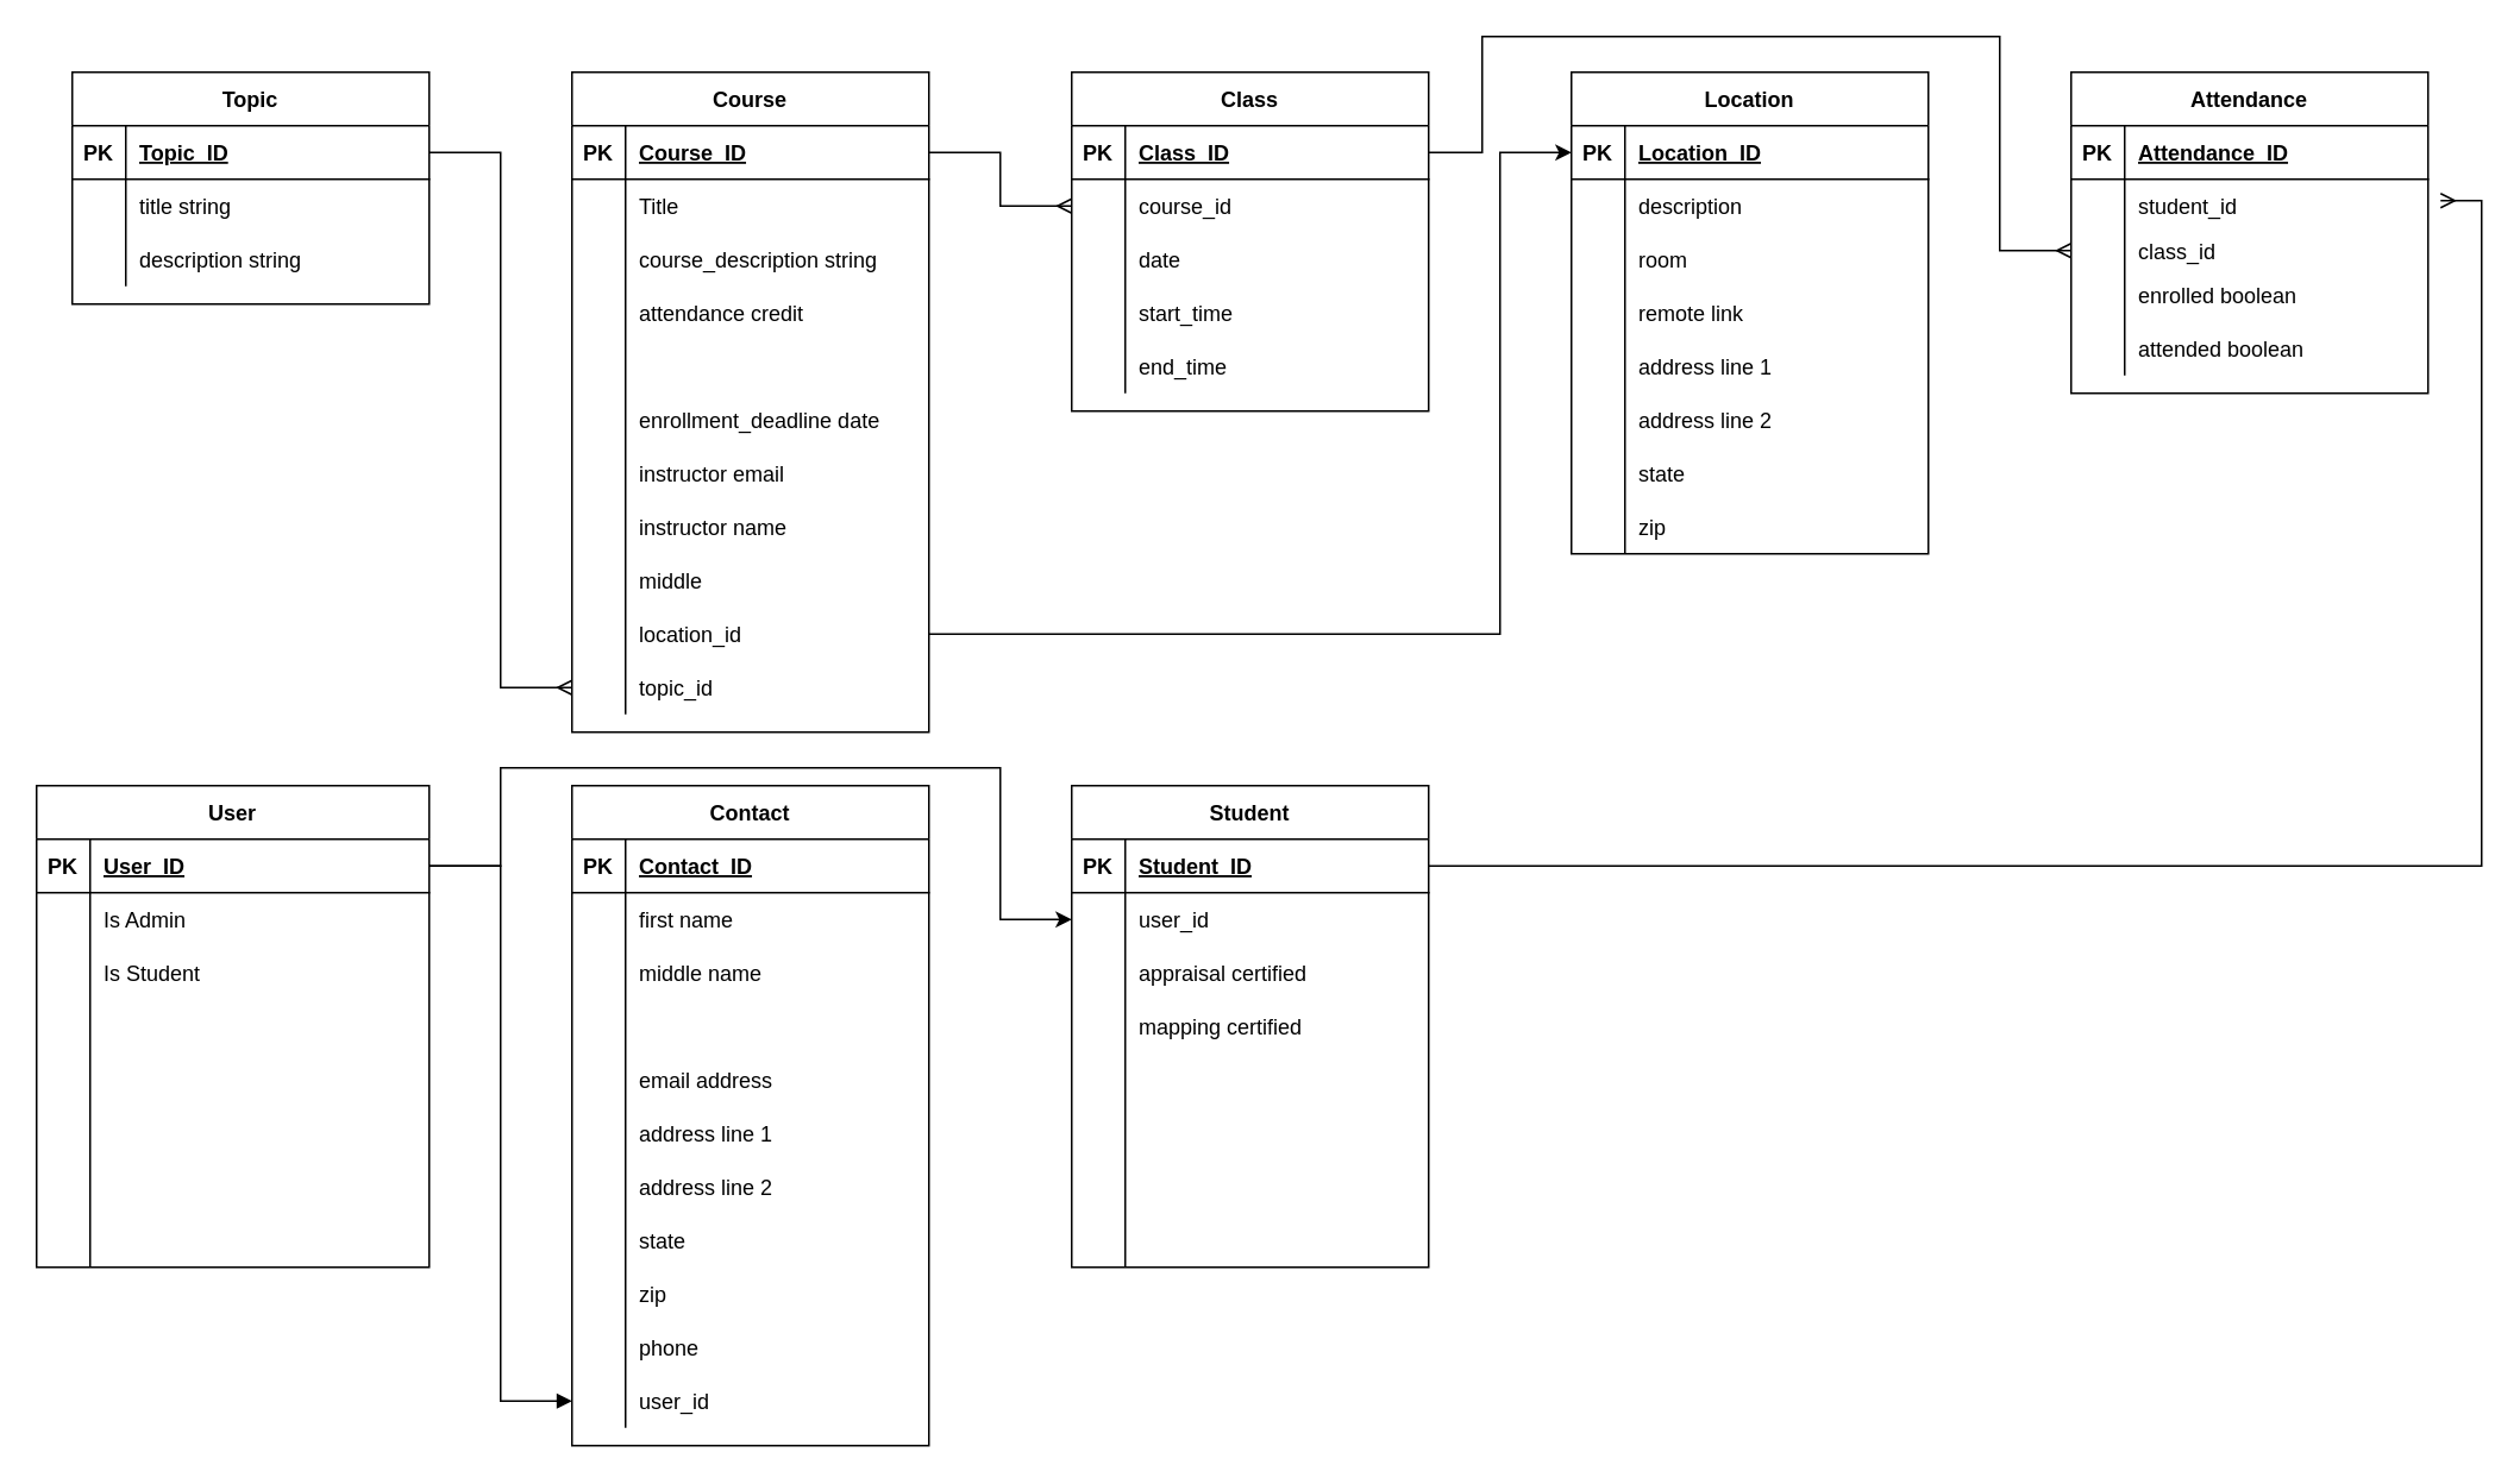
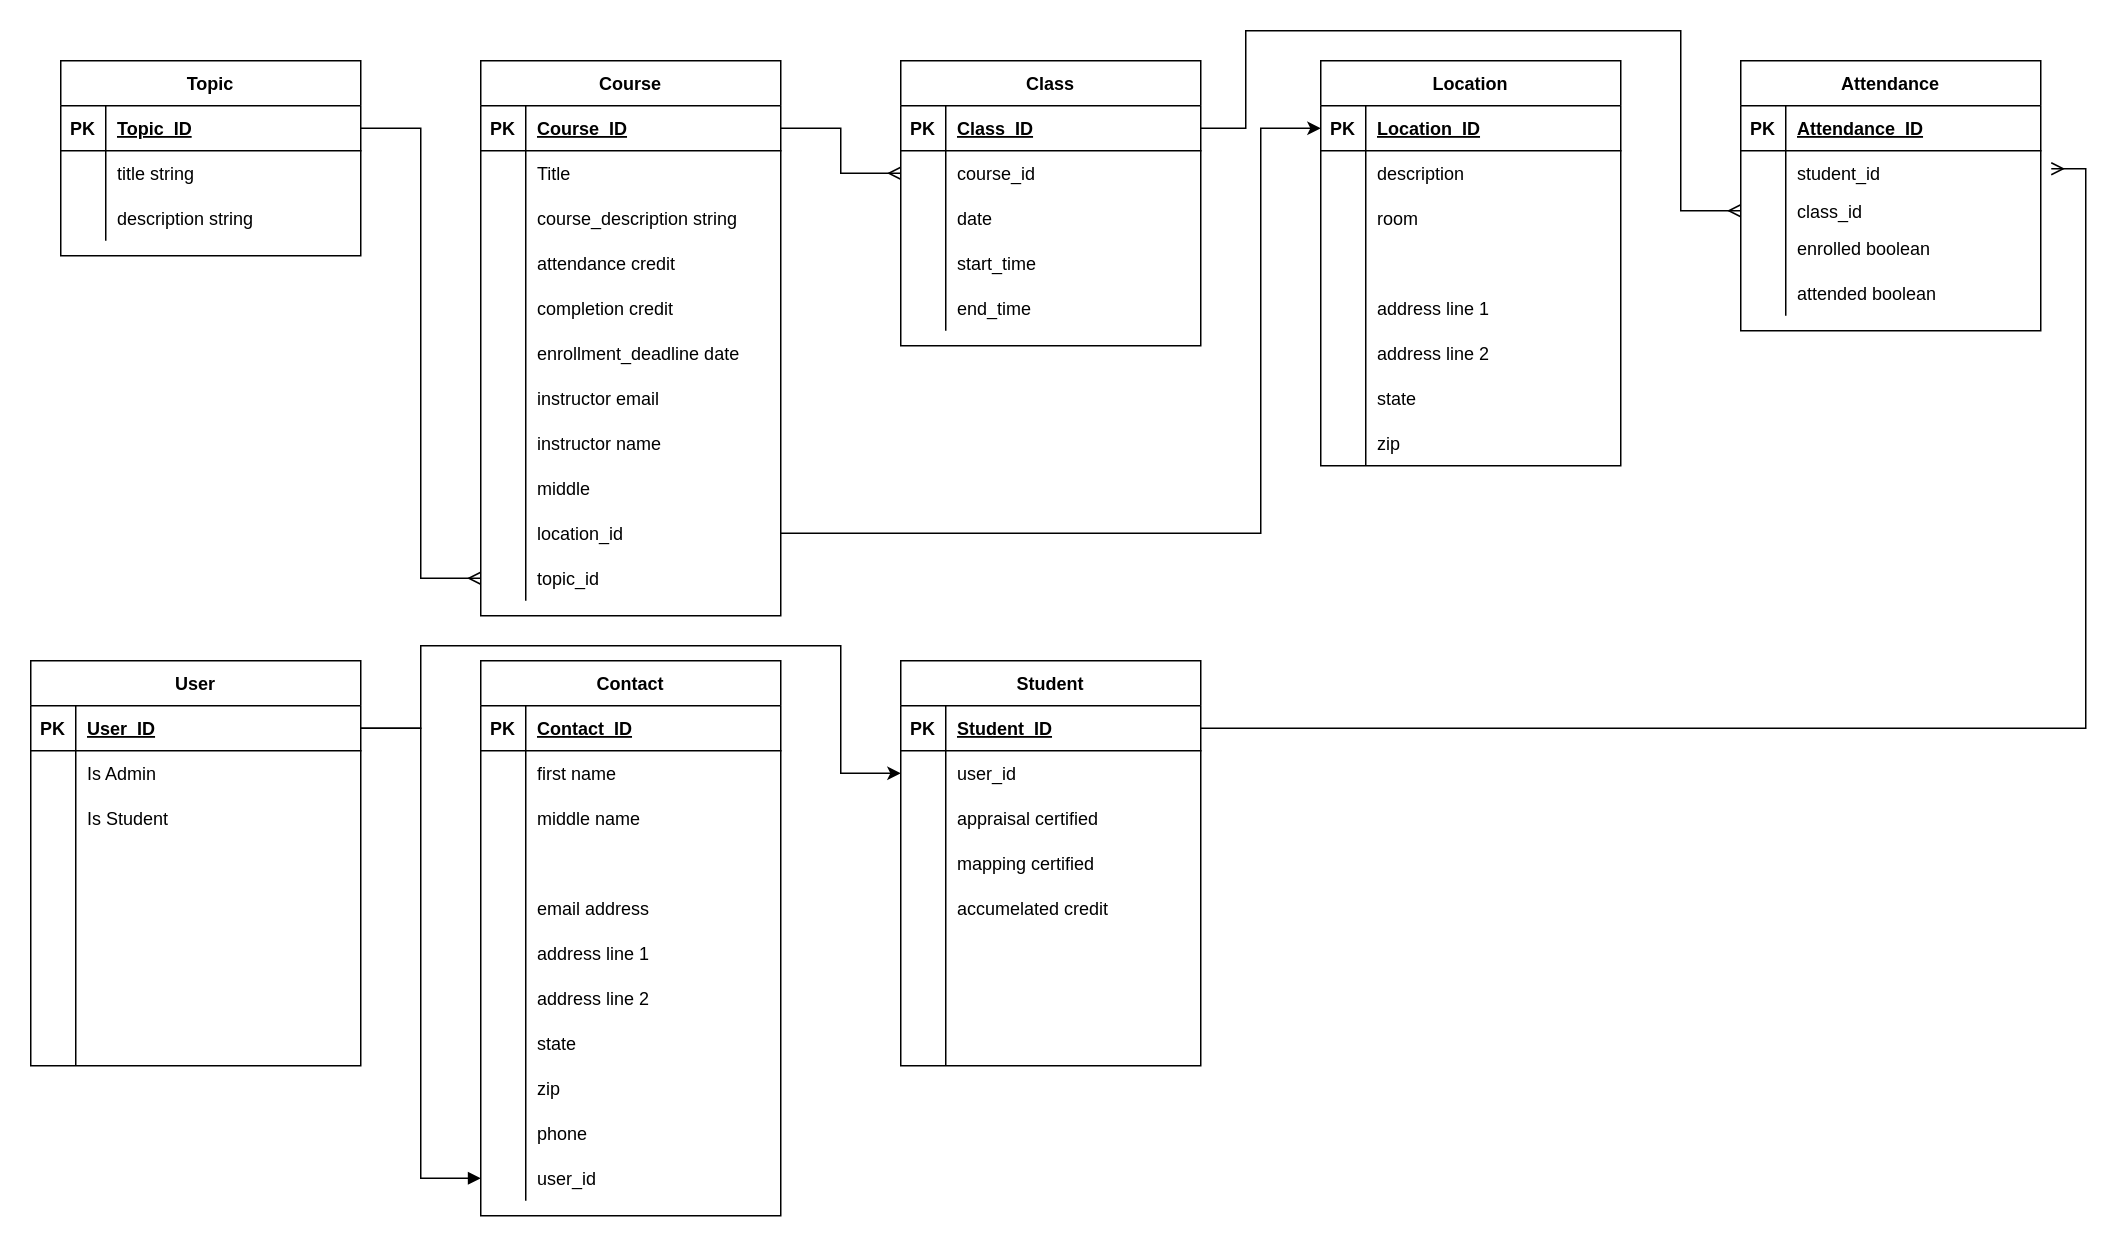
- <mxCell id="105" value="remote link" style="shape=partialRectangle;overflow=hidden;connectable=0;fillColor=none;top=0;left=0;bottom=0;right=0;align=left;spacingLeft=6;" parent="103" vertex="1"><mxGeometry x="30" width="170" height="30" as="geometry"><mxRectangle width="170" height="30" as="alternateBounds" /></mxGeometry></mxCell>
+ <mxCell id="74" value="completion credit " style="shape=partialRectangle;overflow=hidden;connectable=0;fillColor=none;top=0;left=0;bottom=0;right=0;align=left;spacingLeft=6;" parent="72" vertex="1"><mxGeometry x="30" width="170" height="30" as="geometry"><mxRectangle width="170" height="30" as="alternateBounds" /></mxGeometry></mxCell>
+ <mxCell id="33" value="accumelated credit" style="shape=partialRectangle;overflow=hidden;connectable=0;fillColor=none;top=0;left=0;bottom=0;right=0;align=left;spacingLeft=6;" parent="31" vertex="1"><mxGeometry x="30" width="170" height="30" as="geometry"><mxRectangle width="170" height="30" as="alternateBounds" /></mxGeometry></mxCell>
